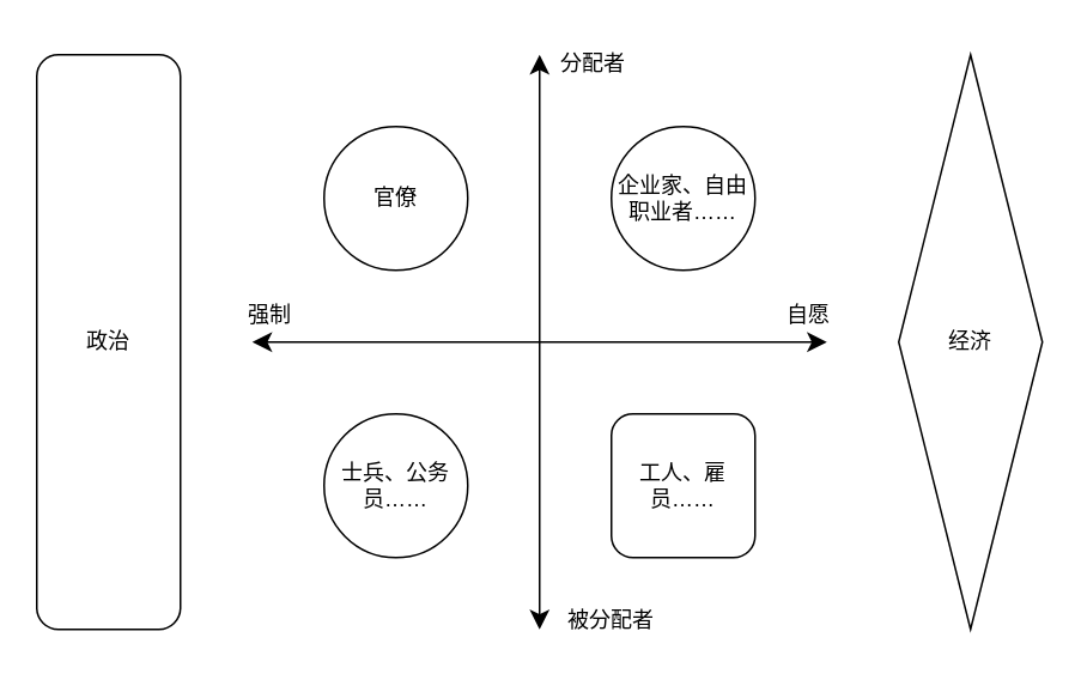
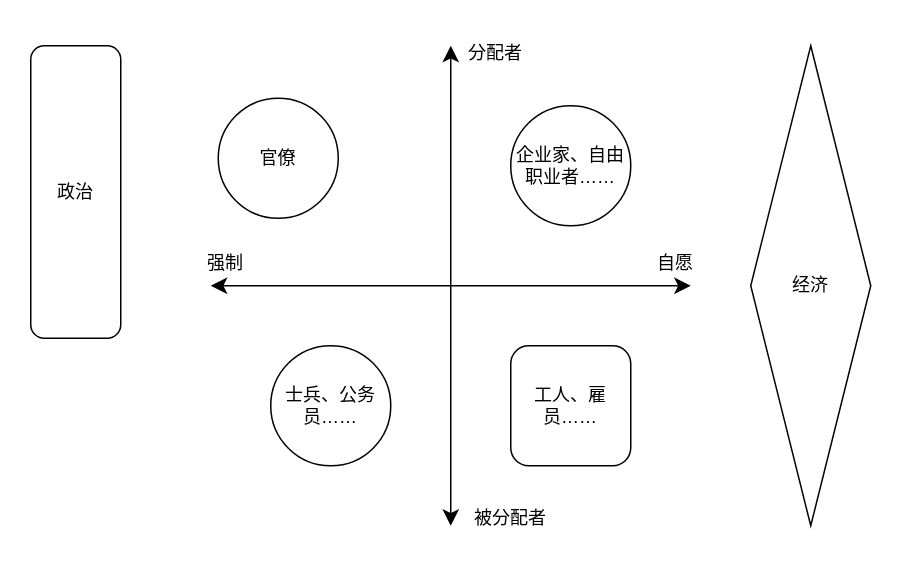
- <mxCell id="8" value="官僚" style="ellipse;whiteSpace=wrap;html=1;aspect=fixed;" vertex="1" parent="1"><mxGeometry x="180" y="70" width="80" height="80" as="geometry" /></mxCell>
+ <mxCell id="8" value="官僚" style="ellipse;whiteSpace=wrap;html=1;aspect=fixed;" vertex="1" parent="1"><mxGeometry x="145" y="65" width="80" height="80" as="geometry" /></mxCell>
- <mxCell id="12" value="政治" style="rounded=1;whiteSpace=wrap;html=1;" vertex="1" parent="1"><mxGeometry x="20" y="30" width="80" height="320" as="geometry" /></mxCell>
+ <mxCell id="12" value="政治" style="rounded=1;whiteSpace=wrap;html=1;" vertex="1" parent="1"><mxGeometry x="20" y="30" width="60" height="195" as="geometry" /></mxCell>
